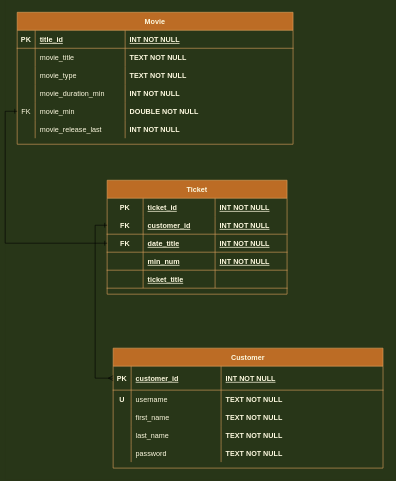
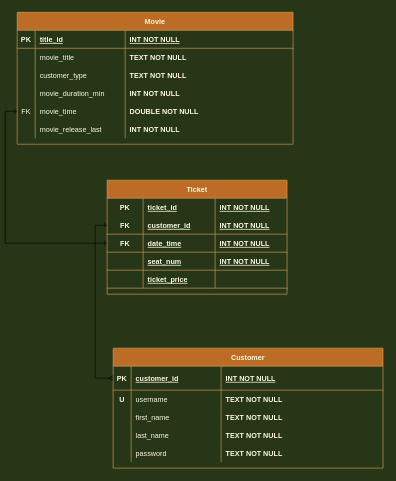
- <mxCell id="13" value="movie_type" style="shape=partialRectangle;connectable=0;fillColor=none;top=0;left=0;bottom=0;right=0;align=left;spacingLeft=6;overflow=hidden;strokeColor=#DDA15E;fontColor=#FEFAE0;" parent="11" vertex="1"><mxGeometry x="30" width="150" height="30" as="geometry"><mxRectangle width="150" height="30" as="alternateBounds" /></mxGeometry></mxCell>
+ <mxCell id="13" value="customer_type" style="shape=partialRectangle;connectable=0;fillColor=none;top=0;left=0;bottom=0;right=0;align=left;spacingLeft=6;overflow=hidden;strokeColor=#DDA15E;fontColor=#FEFAE0;" parent="11" vertex="1"><mxGeometry x="30" width="150" height="30" as="geometry"><mxRectangle width="150" height="30" as="alternateBounds" /></mxGeometry></mxCell>
- <mxCell id="21" value="movie_min" style="shape=partialRectangle;connectable=0;fillColor=none;top=0;left=0;bottom=0;right=0;align=left;spacingLeft=6;overflow=hidden;strokeColor=#DDA15E;fontColor=#FEFAE0;" parent="19" vertex="1"><mxGeometry x="30" width="150" height="30" as="geometry"><mxRectangle width="150" height="30" as="alternateBounds" /></mxGeometry></mxCell>
+ <mxCell id="21" value="movie_time" style="shape=partialRectangle;connectable=0;fillColor=none;top=0;left=0;bottom=0;right=0;align=left;spacingLeft=6;overflow=hidden;strokeColor=#DDA15E;fontColor=#FEFAE0;" parent="19" vertex="1"><mxGeometry x="30" width="150" height="30" as="geometry"><mxRectangle width="150" height="30" as="alternateBounds" /></mxGeometry></mxCell>
- <mxCell id="38" value="date_title" style="shape=partialRectangle;connectable=0;fillColor=none;top=0;left=0;bottom=0;right=0;align=left;spacingLeft=6;fontStyle=5;overflow=hidden;strokeColor=#DDA15E;fontColor=#FEFAE0;" vertex="1" parent="36"><mxGeometry x="60" width="120" height="30" as="geometry"><mxRectangle width="120" height="30" as="alternateBounds" /></mxGeometry></mxCell>
+ <mxCell id="38" value="date_time" style="shape=partialRectangle;connectable=0;fillColor=none;top=0;left=0;bottom=0;right=0;align=left;spacingLeft=6;fontStyle=5;overflow=hidden;strokeColor=#DDA15E;fontColor=#FEFAE0;" vertex="1" parent="36"><mxGeometry x="60" width="120" height="30" as="geometry"><mxRectangle width="120" height="30" as="alternateBounds" /></mxGeometry></mxCell>
- <mxCell id="42" value="min_num" style="shape=partialRectangle;connectable=0;fillColor=none;top=0;left=0;bottom=0;right=0;align=left;spacingLeft=6;fontStyle=5;overflow=hidden;strokeColor=#DDA15E;fontColor=#FEFAE0;" parent="40" vertex="1"><mxGeometry x="60" width="120" height="30" as="geometry"><mxRectangle width="120" height="30" as="alternateBounds" /></mxGeometry></mxCell>
+ <mxCell id="42" value="seat_num" style="shape=partialRectangle;connectable=0;fillColor=none;top=0;left=0;bottom=0;right=0;align=left;spacingLeft=6;fontStyle=5;overflow=hidden;strokeColor=#DDA15E;fontColor=#FEFAE0;" parent="40" vertex="1"><mxGeometry x="60" width="120" height="30" as="geometry"><mxRectangle width="120" height="30" as="alternateBounds" /></mxGeometry></mxCell>
- <mxCell id="46" value="ticket_title" style="shape=partialRectangle;connectable=0;fillColor=none;top=0;left=0;bottom=0;right=0;align=left;spacingLeft=6;fontStyle=5;overflow=hidden;strokeColor=#DDA15E;fontColor=#FEFAE0;" vertex="1" parent="44"><mxGeometry x="60" width="120" height="30" as="geometry"><mxRectangle width="120" height="30" as="alternateBounds" /></mxGeometry></mxCell>
+ <mxCell id="46" value="ticket_price" style="shape=partialRectangle;connectable=0;fillColor=none;top=0;left=0;bottom=0;right=0;align=left;spacingLeft=6;fontStyle=5;overflow=hidden;strokeColor=#DDA15E;fontColor=#FEFAE0;" vertex="1" parent="44"><mxGeometry x="60" width="120" height="30" as="geometry"><mxRectangle width="120" height="30" as="alternateBounds" /></mxGeometry></mxCell>
